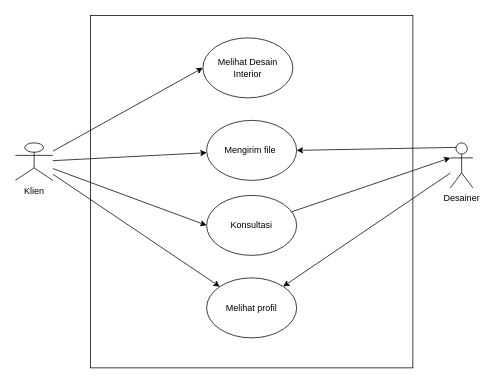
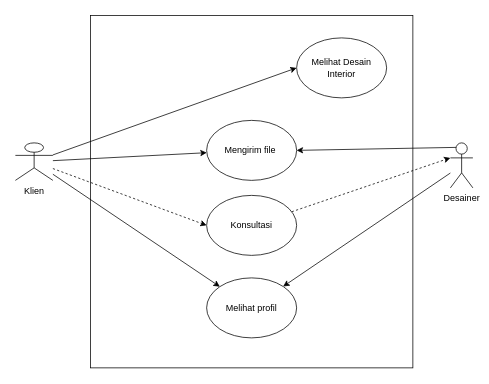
- <mxCell id="11" value="Melihat Desain Interior" style="ellipse;whiteSpace=wrap;html=1;rounded=0;" parent="1" vertex="1"><mxGeometry x="270" y="50" width="120" height="80" as="geometry" /></mxCell>
+ <mxCell id="11" value="Melihat Desain Interior" style="ellipse;whiteSpace=wrap;html=1;rounded=0;" parent="1" vertex="1"><mxGeometry x="395" y="50" width="120" height="80" as="geometry" /></mxCell>
- <mxCell id="13" style="rounded=0;orthogonalLoop=1;jettySize=auto;html=1;entryX=0;entryY=0.333;entryDx=0;entryDy=0;entryPerimeter=0;" parent="1" source="14" target="10" edge="1"><mxGeometry relative="1" as="geometry" /></mxCell>
+ <mxCell id="13" style="rounded=0;orthogonalLoop=1;jettySize=auto;html=1;entryX=0;entryY=0.333;entryDx=0;entryDy=0;entryPerimeter=0;dashed=1;" parent="1" source="14" target="10" edge="1"><mxGeometry relative="1" as="geometry" /></mxCell>
- <mxCell id="5" style="rounded=0;orthogonalLoop=1;jettySize=auto;html=1;entryX=0;entryY=0.5;entryDx=0;entryDy=0;" parent="1" source="7" target="14" edge="1"><mxGeometry relative="1" as="geometry" /></mxCell>
+ <mxCell id="5" style="rounded=0;orthogonalLoop=1;jettySize=auto;html=1;entryX=0;entryY=0.5;entryDx=0;entryDy=0;dashed=1;" parent="1" source="7" target="14" edge="1"><mxGeometry relative="1" as="geometry" /></mxCell>
